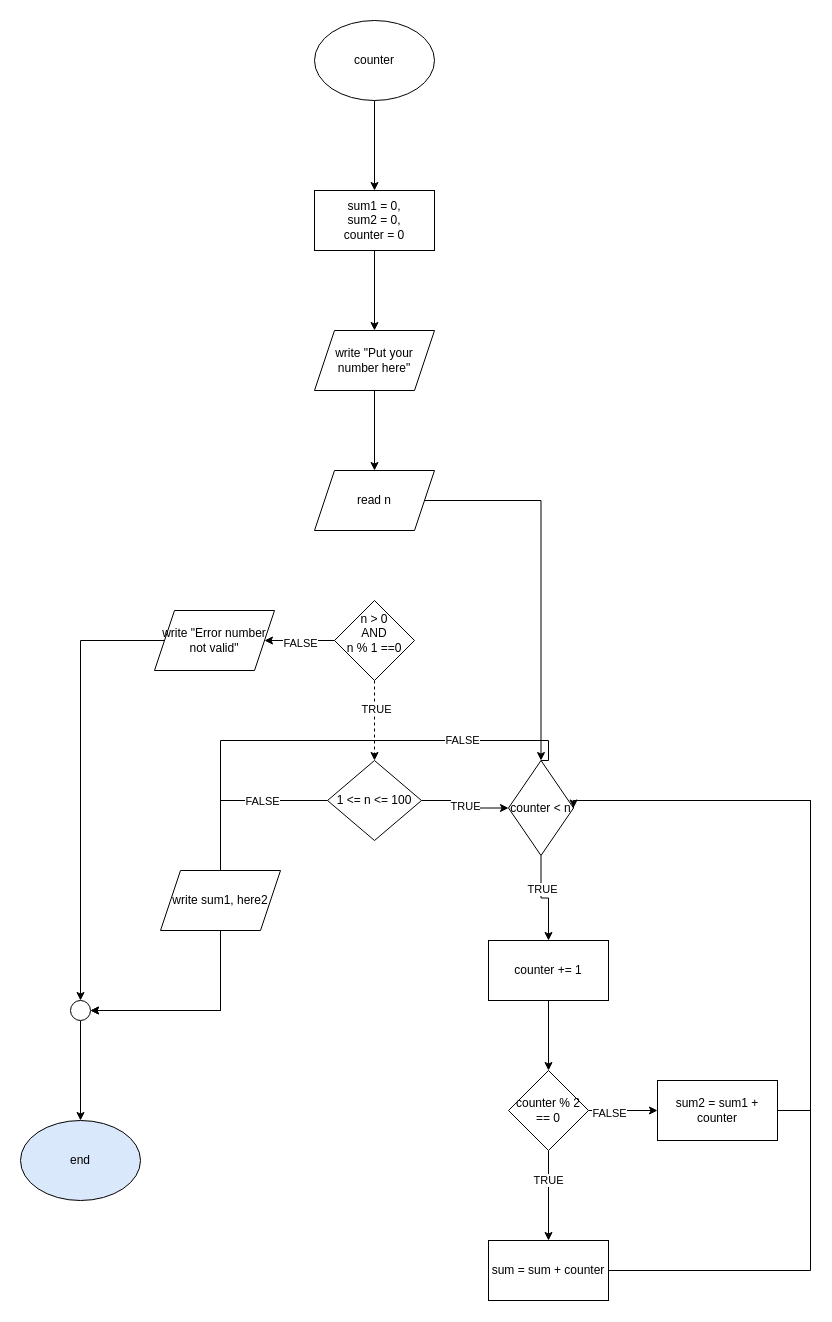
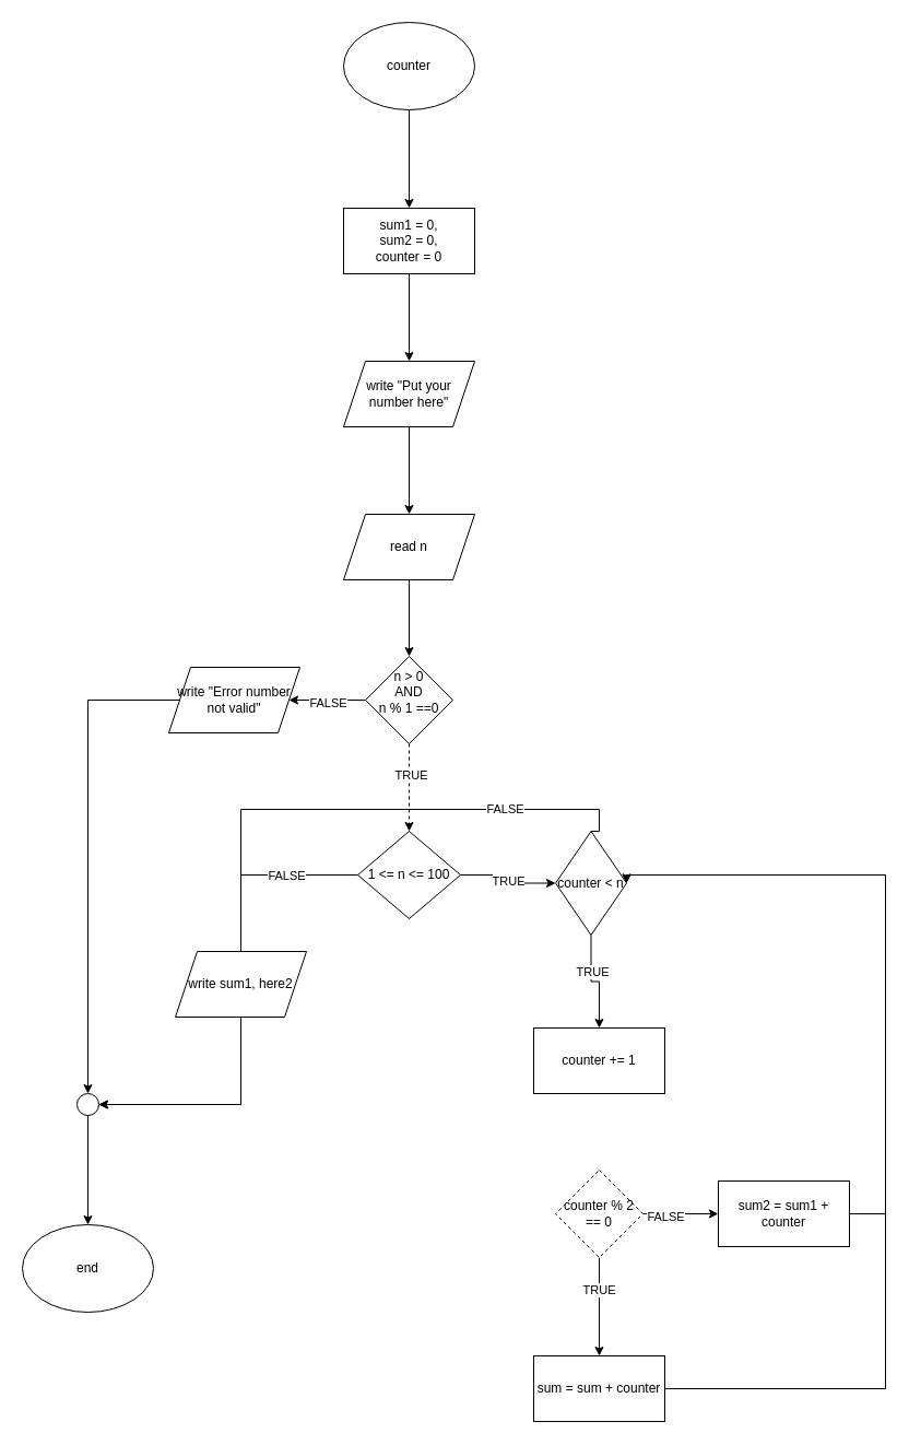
- <mxCell id="8" value="" style="edgeStyle=orthogonalEdgeStyle;rounded=0;orthogonalLoop=1;jettySize=auto;html=1;" edge="1" parent="1" source="9" target="26"><mxGeometry relative="1" as="geometry" /></mxCell>
+ <mxCell id="8" value="" style="edgeStyle=orthogonalEdgeStyle;rounded=0;orthogonalLoop=1;jettySize=auto;html=1;" edge="1" parent="1" source="9" target="14"><mxGeometry relative="1" as="geometry" /></mxCell>
- <mxCell id="39" style="edgeStyle=orthogonalEdgeStyle;rounded=0;orthogonalLoop=1;jettySize=auto;html=1;exitX=1;exitY=0.5;exitDx=0;exitDy=0;entryX=1;entryY=0.5;entryDx=0;entryDy=0;endArrow=none;" edge="1" parent="1" source="40" target="26"><mxGeometry relative="1" as="geometry"><Array as="points"><mxPoint x="810" y="1110" /><mxPoint x="810" y="800" /></Array></mxGeometry></mxCell>
+ <mxCell id="39" style="edgeStyle=orthogonalEdgeStyle;rounded=0;orthogonalLoop=1;jettySize=auto;html=1;exitX=1;exitY=0.5;exitDx=0;exitDy=0;entryX=1;entryY=0.5;entryDx=0;entryDy=0;" edge="1" parent="1" source="40" target="26"><mxGeometry relative="1" as="geometry"><Array as="points"><mxPoint x="810" y="1110" /><mxPoint x="810" y="800" /></Array></mxGeometry></mxCell>
- <mxCell id="27" value="" style="edgeStyle=orthogonalEdgeStyle;rounded=0;orthogonalLoop=1;jettySize=auto;html=1;" edge="1" parent="1" source="28" target="35"><mxGeometry relative="1" as="geometry" /></mxCell>
- <mxCell id="35" value="counter % 2 == 0" style="rhombus;whiteSpace=wrap;html=1;" vertex="1" parent="1"><mxGeometry x="508" y="1070" width="80" height="80" as="geometry" /></mxCell>
+ <mxCell id="35" value="counter % 2 == 0" style="rhombus;whiteSpace=wrap;html=1;dashed=1;" vertex="1" parent="1"><mxGeometry x="508" y="1070" width="80" height="80" as="geometry" /></mxCell>
- <mxCell id="38" value="end" style="ellipse;whiteSpace=wrap;html=1;fillColor=#dae8fc;" vertex="1" parent="1"><mxGeometry x="20" y="1120" width="120" height="80" as="geometry" /></mxCell>
+ <mxCell id="38" value="end" style="ellipse;whiteSpace=wrap;html=1;" vertex="1" parent="1"><mxGeometry x="20" y="1120" width="120" height="80" as="geometry" /></mxCell>
